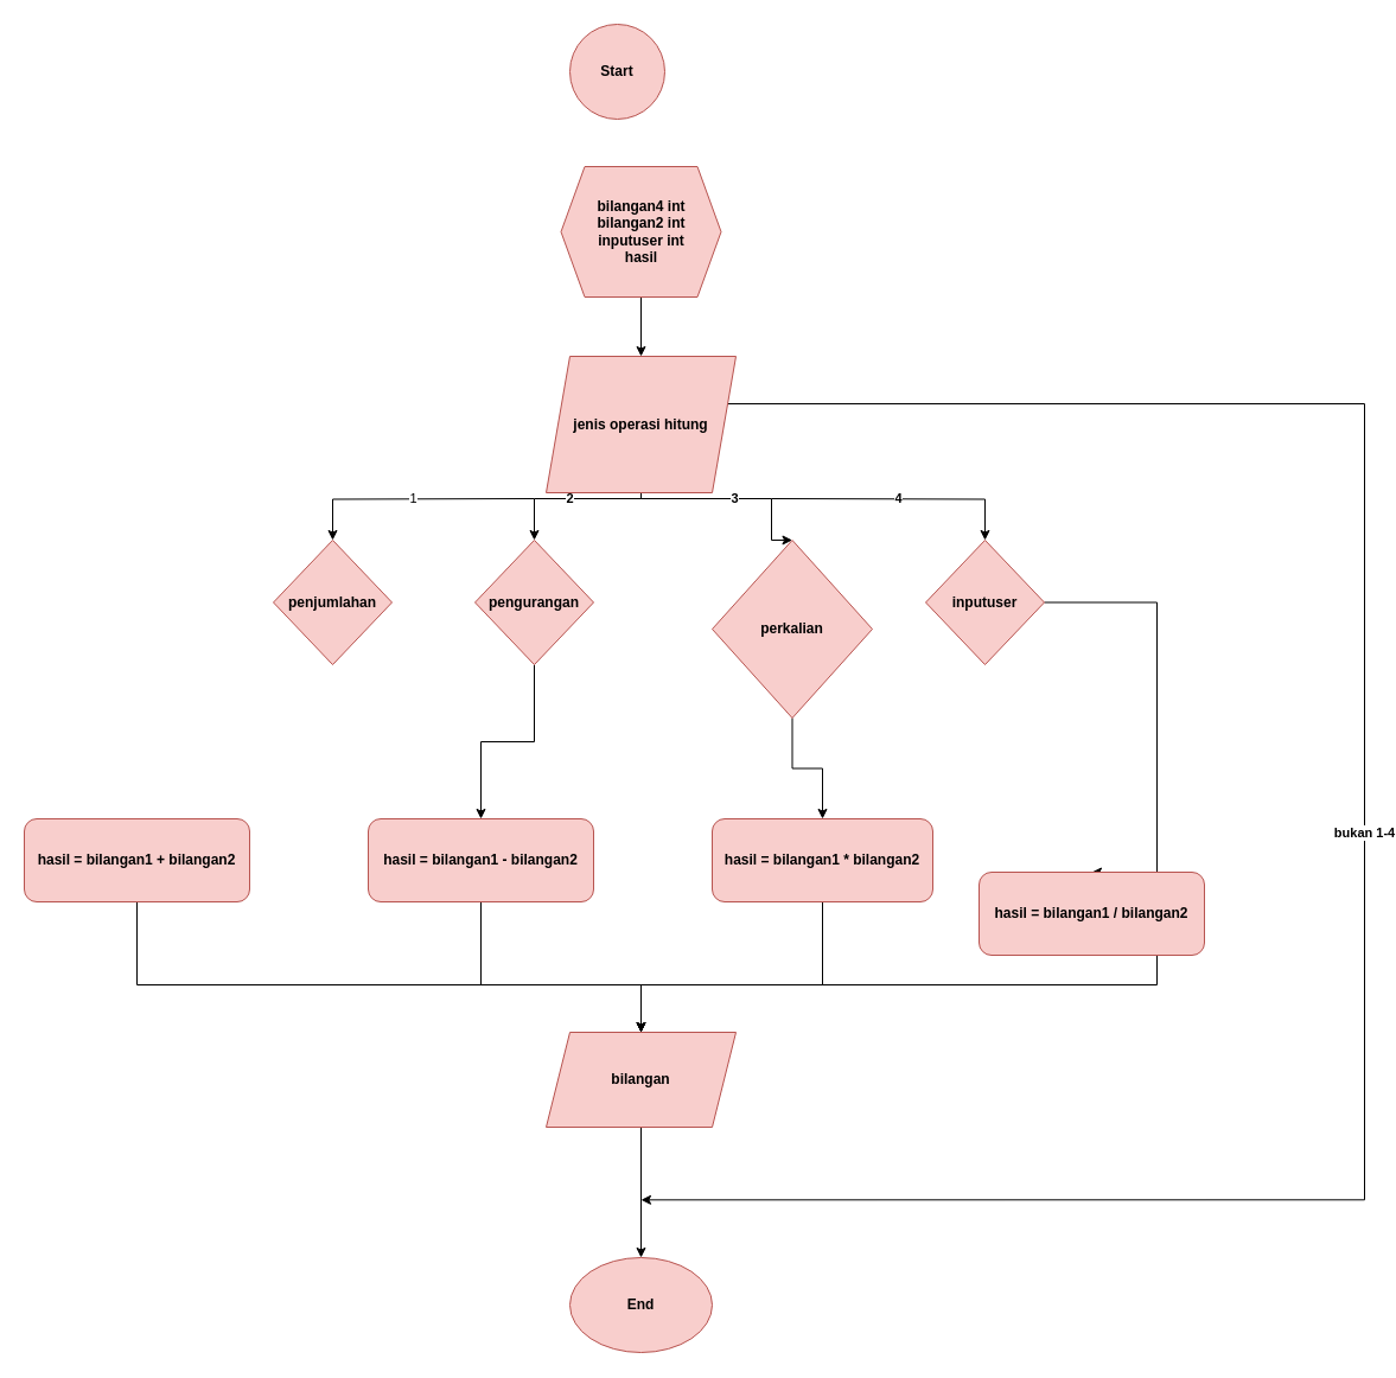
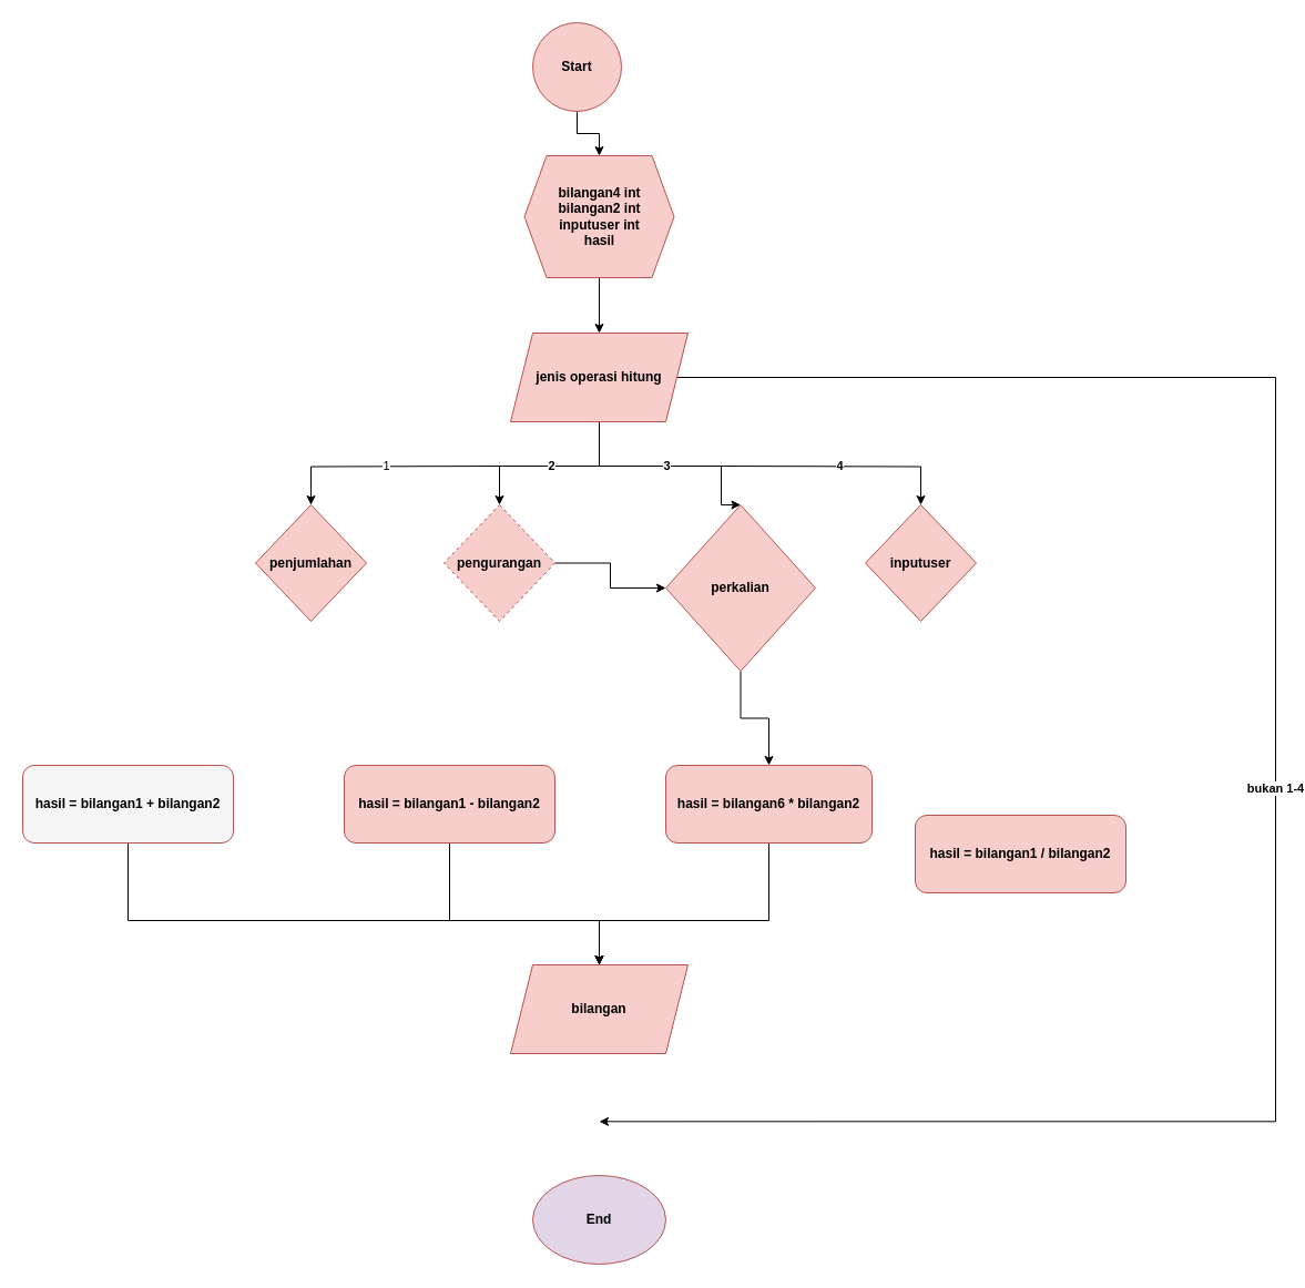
+ <mxCell id="2" style="edgeStyle=orthogonalEdgeStyle;rounded=0;orthogonalLoop=1;jettySize=auto;html=1;entryX=0.5;entryY=0;entryDx=0;entryDy=0;" edge="1" parent="1" source="3" target="5"><mxGeometry relative="1" as="geometry" /></mxCell>
- <mxCell id="11" value="&lt;b&gt;jenis operasi hitung&lt;/b&gt;" style="shape=parallelogram;perimeter=parallelogramPerimeter;whiteSpace=wrap;html=1;fixedSize=1;fillColor=#f8cecc;strokeColor=#b85450;" vertex="1" parent="1"><mxGeometry x="460" y="300" width="160" height="115" as="geometry" /></mxCell>
+ <mxCell id="11" value="&lt;b&gt;jenis operasi hitung&lt;/b&gt;" style="shape=parallelogram;perimeter=parallelogramPerimeter;whiteSpace=wrap;html=1;fixedSize=1;fillColor=#f8cecc;strokeColor=#b85450;" vertex="1" parent="1"><mxGeometry x="460" y="300" width="160" height="80" as="geometry" /></mxCell>
- <mxCell id="13" value="&lt;b&gt;pengurangan&lt;/b&gt;" style="rhombus;whiteSpace=wrap;html=1;fillColor=#f8cecc;strokeColor=#b85450;" vertex="1" parent="1"><mxGeometry x="400" y="455" width="100" height="105" as="geometry" /></mxCell>
+ <mxCell id="13" value="&lt;b&gt;pengurangan&lt;/b&gt;" style="rhombus;whiteSpace=wrap;html=1;fillColor=#f8cecc;strokeColor=#b85450;dashed=1;" vertex="1" parent="1"><mxGeometry x="400" y="455" width="100" height="105" as="geometry" /></mxCell>
- <mxCell id="16" style="edgeStyle=orthogonalEdgeStyle;rounded=0;orthogonalLoop=1;jettySize=auto;html=1;entryX=0.5;entryY=0;entryDx=0;entryDy=0;" edge="1" parent="1" source="17" target="26"><mxGeometry relative="1" as="geometry"><Array as="points"><mxPoint x="975" y="508" /></Array></mxGeometry></mxCell>
- <mxCell id="12" style="edgeStyle=orthogonalEdgeStyle;rounded=0;orthogonalLoop=1;jettySize=auto;html=1;entryX=0.5;entryY=0;entryDx=0;entryDy=0;" edge="1" parent="1" source="13" target="22"><mxGeometry relative="1" as="geometry" /></mxCell>
+ <mxCell id="12" style="edgeStyle=orthogonalEdgeStyle;rounded=0;orthogonalLoop=1;jettySize=auto;html=1;" edge="1" parent="1" source="13" target="15"><mxGeometry relative="1" as="geometry" /></mxCell>
- <mxCell id="20" value="&lt;b&gt;hasil = bilangan1 + bilangan2&lt;/b&gt;" style="rounded=1;whiteSpace=wrap;html=1;fillColor=#f8cecc;strokeColor=#b85450;" vertex="1" parent="1"><mxGeometry x="20" y="690" width="190" height="70" as="geometry" /></mxCell>
+ <mxCell id="20" value="&lt;b&gt;hasil = bilangan1 + bilangan2&lt;/b&gt;" style="rounded=1;whiteSpace=wrap;html=1;fillColor=#f5f5f5;strokeColor=#b85450;" vertex="1" parent="1"><mxGeometry x="20" y="690" width="190" height="70" as="geometry" /></mxCell>
- <mxCell id="24" value="&lt;b&gt;hasil = bilangan1 * bilangan2&lt;/b&gt;" style="rounded=1;whiteSpace=wrap;html=1;fillColor=#f8cecc;strokeColor=#b85450;" vertex="1" parent="1"><mxGeometry x="600" y="690" width="186" height="70" as="geometry" /></mxCell>
+ <mxCell id="24" value="&lt;b&gt;hasil = bilangan6 * bilangan2&lt;/b&gt;" style="rounded=1;whiteSpace=wrap;html=1;fillColor=#f8cecc;strokeColor=#b85450;" vertex="1" parent="1"><mxGeometry x="600" y="690" width="186" height="70" as="geometry" /></mxCell>
- <mxCell id="25" style="edgeStyle=orthogonalEdgeStyle;rounded=0;orthogonalLoop=1;jettySize=auto;html=1;" edge="1" parent="1" source="26" target="28"><mxGeometry relative="1" as="geometry"><Array as="points"><mxPoint x="975" y="830" /><mxPoint x="540" y="830" /></Array></mxGeometry></mxCell>
- <mxCell id="27" style="edgeStyle=orthogonalEdgeStyle;rounded=0;orthogonalLoop=1;jettySize=auto;html=1;entryX=0.5;entryY=0;entryDx=0;entryDy=0;" edge="1" parent="1" source="28" target="29"><mxGeometry relative="1" as="geometry" /></mxCell>
- <mxCell id="29" value="&lt;b&gt;End&lt;/b&gt;" style="ellipse;whiteSpace=wrap;html=1;fillColor=#f8cecc;strokeColor=#b85450;" vertex="1" parent="1"><mxGeometry x="480" y="1060" width="120" height="80" as="geometry" /></mxCell>
+ <mxCell id="29" value="&lt;b&gt;End&lt;/b&gt;" style="ellipse;whiteSpace=wrap;html=1;fillColor=#e1d5e7;strokeColor=#b85450;" vertex="1" parent="1"><mxGeometry x="480" y="1060" width="120" height="80" as="geometry" /></mxCell>
